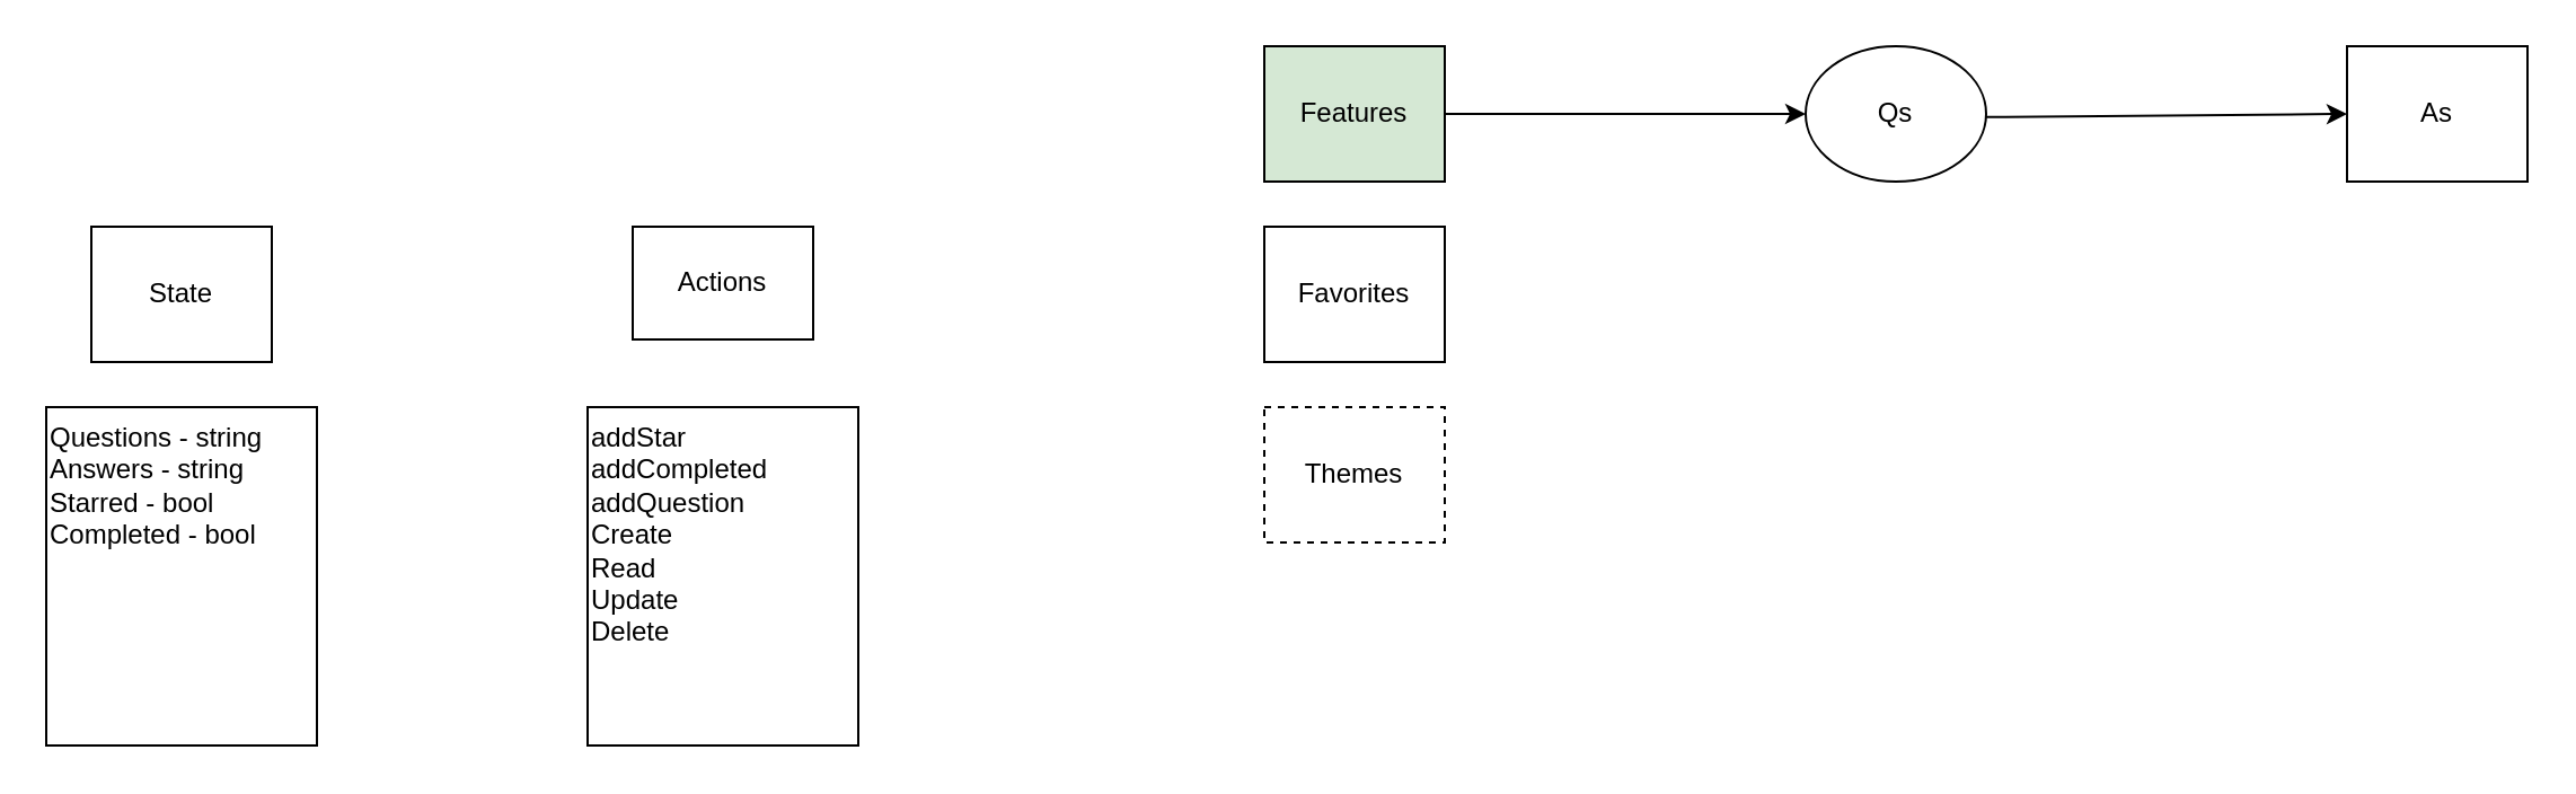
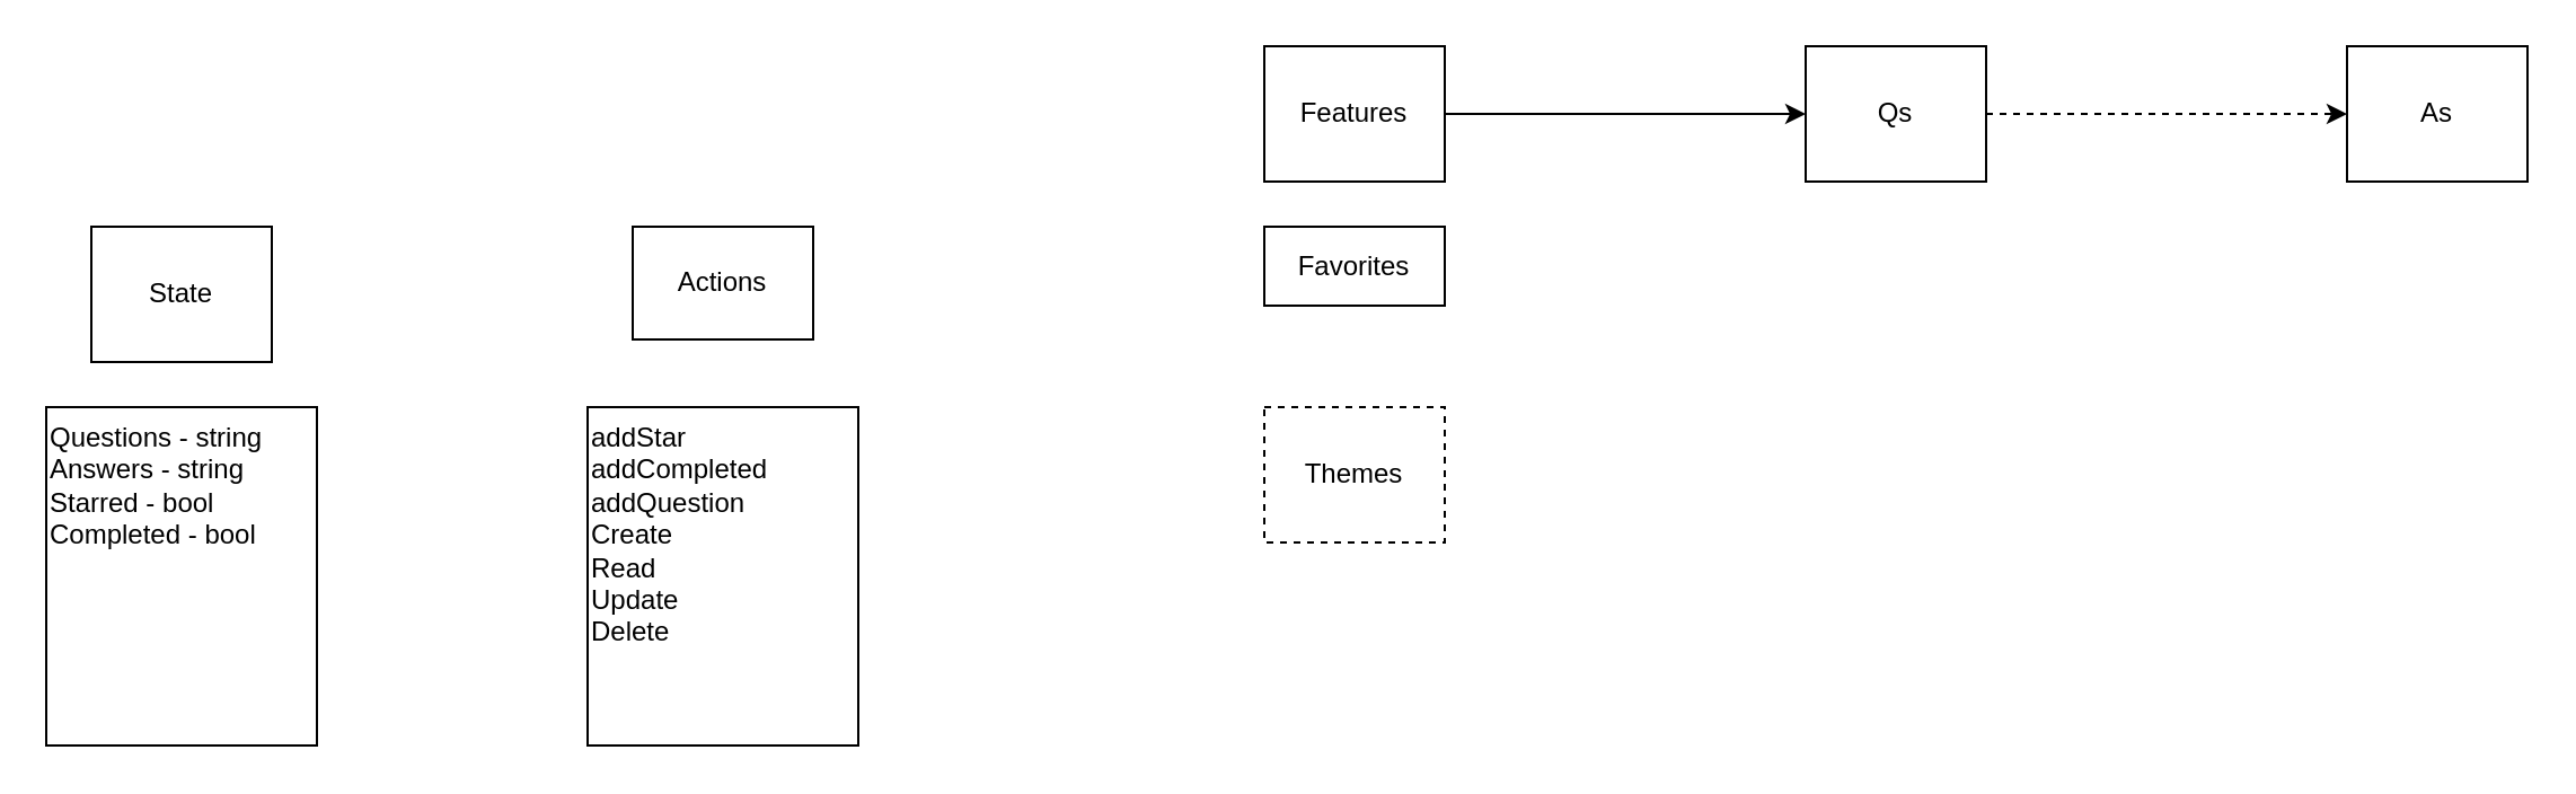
- <mxCell id="3" value="Features" style="rounded=0;whiteSpace=wrap;html=1;fillColor=#d5e8d4;" vertex="1" parent="1"><mxGeometry x="560" y="20" width="80" height="60" as="geometry" /></mxCell>
+ <mxCell id="3" value="Features" style="rounded=0;whiteSpace=wrap;html=1;" vertex="1" parent="1"><mxGeometry x="560" y="20" width="80" height="60" as="geometry" /></mxCell>
- <mxCell id="5" value="Qs" style="ellipse;whiteSpace=wrap;html=1;" vertex="1" parent="1"><mxGeometry x="800" y="20" width="80" height="60" as="geometry" /></mxCell>
+ <mxCell id="5" value="Qs" style="rounded=0;whiteSpace=wrap;html=1;" vertex="1" parent="1"><mxGeometry x="800" y="20" width="80" height="60" as="geometry" /></mxCell>
- <mxCell id="4" value="" style="edgeStyle=none;html=1;" edge="1" parent="1" source="5" target="6"><mxGeometry relative="1" as="geometry" /></mxCell>
+ <mxCell id="4" value="" style="edgeStyle=none;html=1;dashed=1;" edge="1" parent="1" source="5" target="6"><mxGeometry relative="1" as="geometry" /></mxCell>
- <mxCell id="7" value="Favorites" style="rounded=0;whiteSpace=wrap;html=1;" vertex="1" parent="1"><mxGeometry x="560" y="100" width="80" height="60" as="geometry" /></mxCell>
+ <mxCell id="7" value="Favorites" style="rounded=0;whiteSpace=wrap;html=1;" vertex="1" parent="1"><mxGeometry x="560" y="100" width="80" height="35" as="geometry" /></mxCell>
